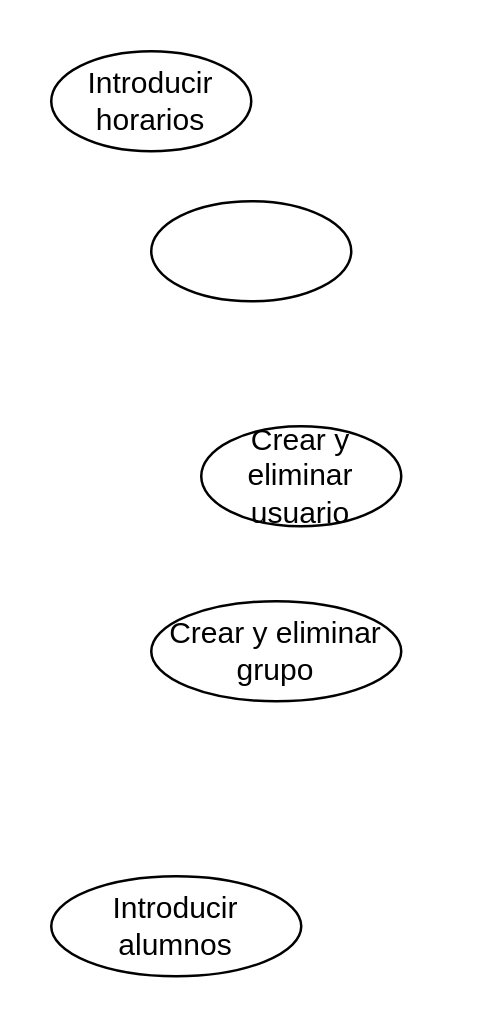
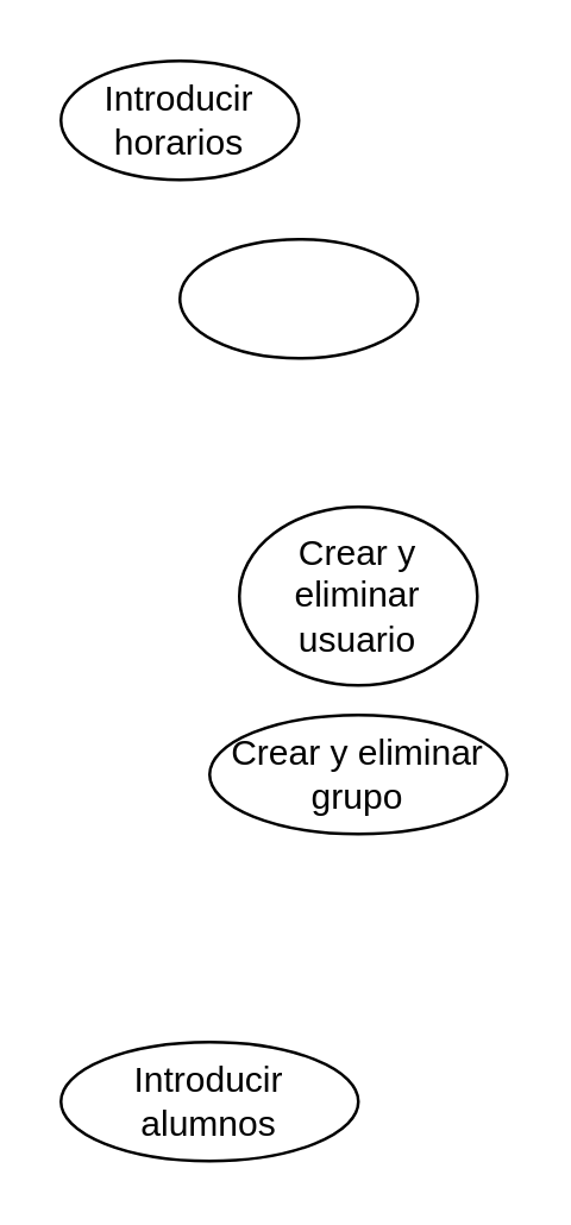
- <mxCell id="3" value="Crear y eliminar usuario" style="ellipse;whiteSpace=wrap;html=1;" vertex="1" parent="1"><mxGeometry x="80" y="170" width="80" height="40" as="geometry" /></mxCell>
+ <mxCell id="3" value="Crear y eliminar usuario" style="ellipse;whiteSpace=wrap;html=1;" vertex="1" parent="1"><mxGeometry x="80" y="170" width="80" height="60" as="geometry" /></mxCell>
- <mxCell id="2" value="Crear y eliminar grupo" style="ellipse;whiteSpace=wrap;html=1;" vertex="1" parent="1"><mxGeometry x="60" y="240" width="100" height="40" as="geometry" /></mxCell>
+ <mxCell id="2" value="Crear y eliminar grupo" style="ellipse;whiteSpace=wrap;html=1;" vertex="1" parent="1"><mxGeometry x="70" y="240" width="100" height="40" as="geometry" /></mxCell>
